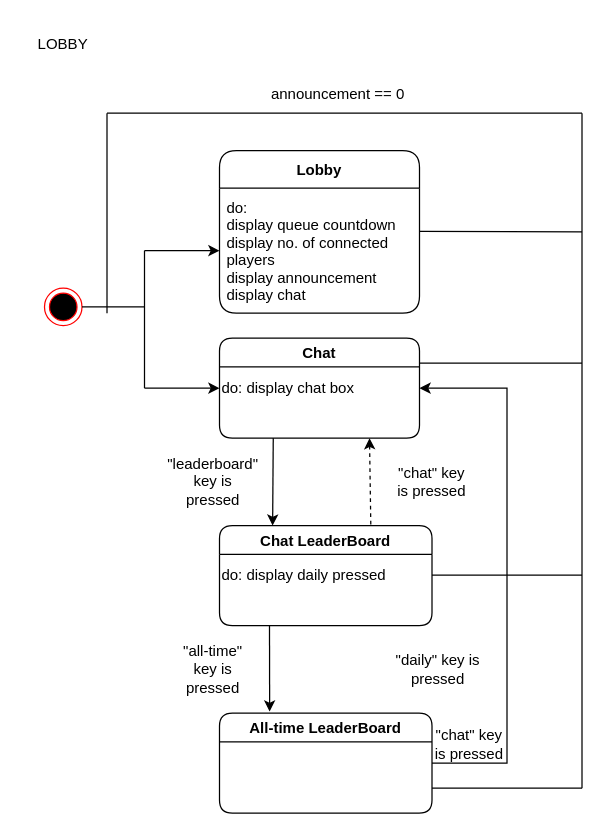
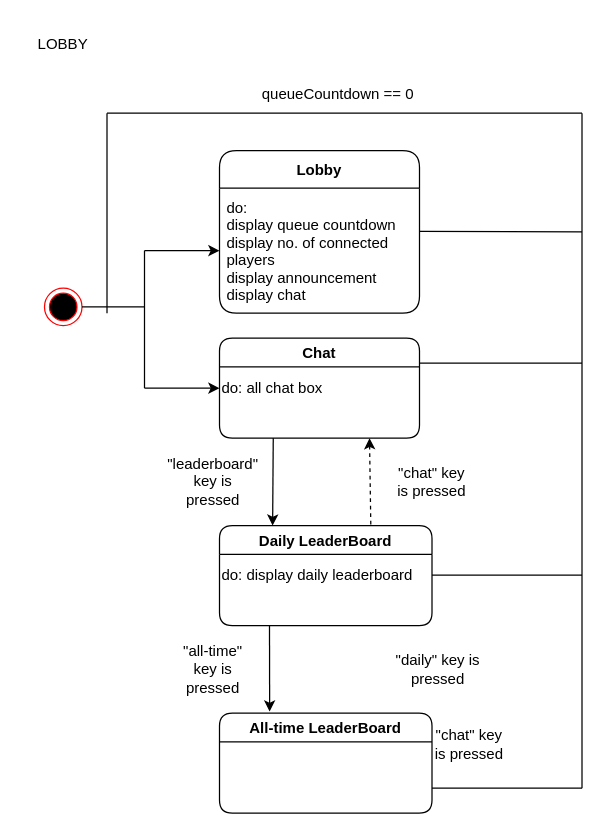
- <mxCell id="30" value="announcement == 0" style="text;html=1;strokeColor=none;fillColor=none;align=center;verticalAlign=middle;whiteSpace=wrap;rounded=0;" parent="1" vertex="1"><mxGeometry x="205" y="60" width="130" height="30" as="geometry" /></mxCell>
+ <mxCell id="30" value="queueCountdown == 0" style="text;html=1;strokeColor=none;fillColor=none;align=center;verticalAlign=middle;whiteSpace=wrap;rounded=0;" parent="1" vertex="1"><mxGeometry x="205" y="60" width="130" height="30" as="geometry" /></mxCell>
- <mxCell id="7" value="do: display chat box" style="text;html=1;align=left;verticalAlign=middle;resizable=0;points=[];autosize=1;strokeColor=none;fillColor=none;" parent="6" vertex="1"><mxGeometry y="30" width="120" height="20" as="geometry" /></mxCell>
+ <mxCell id="7" value="do: all chat box" style="text;html=1;align=left;verticalAlign=middle;resizable=0;points=[];autosize=1;strokeColor=none;fillColor=none;" parent="6" vertex="1"><mxGeometry y="30" width="120" height="20" as="geometry" /></mxCell>
- <mxCell id="11" value="Chat LeaderBoard" style="swimlane;rounded=1;startSize=23;" parent="1" vertex="1"><mxGeometry x="175" y="420" width="170" height="80" as="geometry" /></mxCell>
+ <mxCell id="11" value="Daily LeaderBoard" style="swimlane;rounded=1;startSize=23;" parent="1" vertex="1"><mxGeometry x="175" y="420" width="170" height="80" as="geometry" /></mxCell>
- <mxCell id="21" value="" style="endArrow=classic;html=1;rounded=0;exitX=1;exitY=0.5;exitDx=0;exitDy=0;entryX=1;entryY=0.5;entryDx=0;entryDy=0;" parent="1" source="15" target="6" edge="1"><mxGeometry width="50" height="50" relative="1" as="geometry"><mxPoint x="335" y="440" as="sourcePoint" /><mxPoint x="385" y="390" as="targetPoint" /><Array as="points"><mxPoint x="405" y="610" /><mxPoint x="405" y="310" /></Array></mxGeometry></mxCell>
- <mxCell id="12" value="do: display daily pressed" style="text;html=1;align=left;verticalAlign=middle;resizable=0;points=[];autosize=1;strokeColor=none;fillColor=none;" parent="11" vertex="1"><mxGeometry y="30" width="170" height="20" as="geometry" /></mxCell>
+ <mxCell id="12" value="do: display daily leaderboard" style="text;html=1;align=left;verticalAlign=middle;resizable=0;points=[];autosize=1;strokeColor=none;fillColor=none;" parent="11" vertex="1"><mxGeometry y="30" width="170" height="20" as="geometry" /></mxCell>
